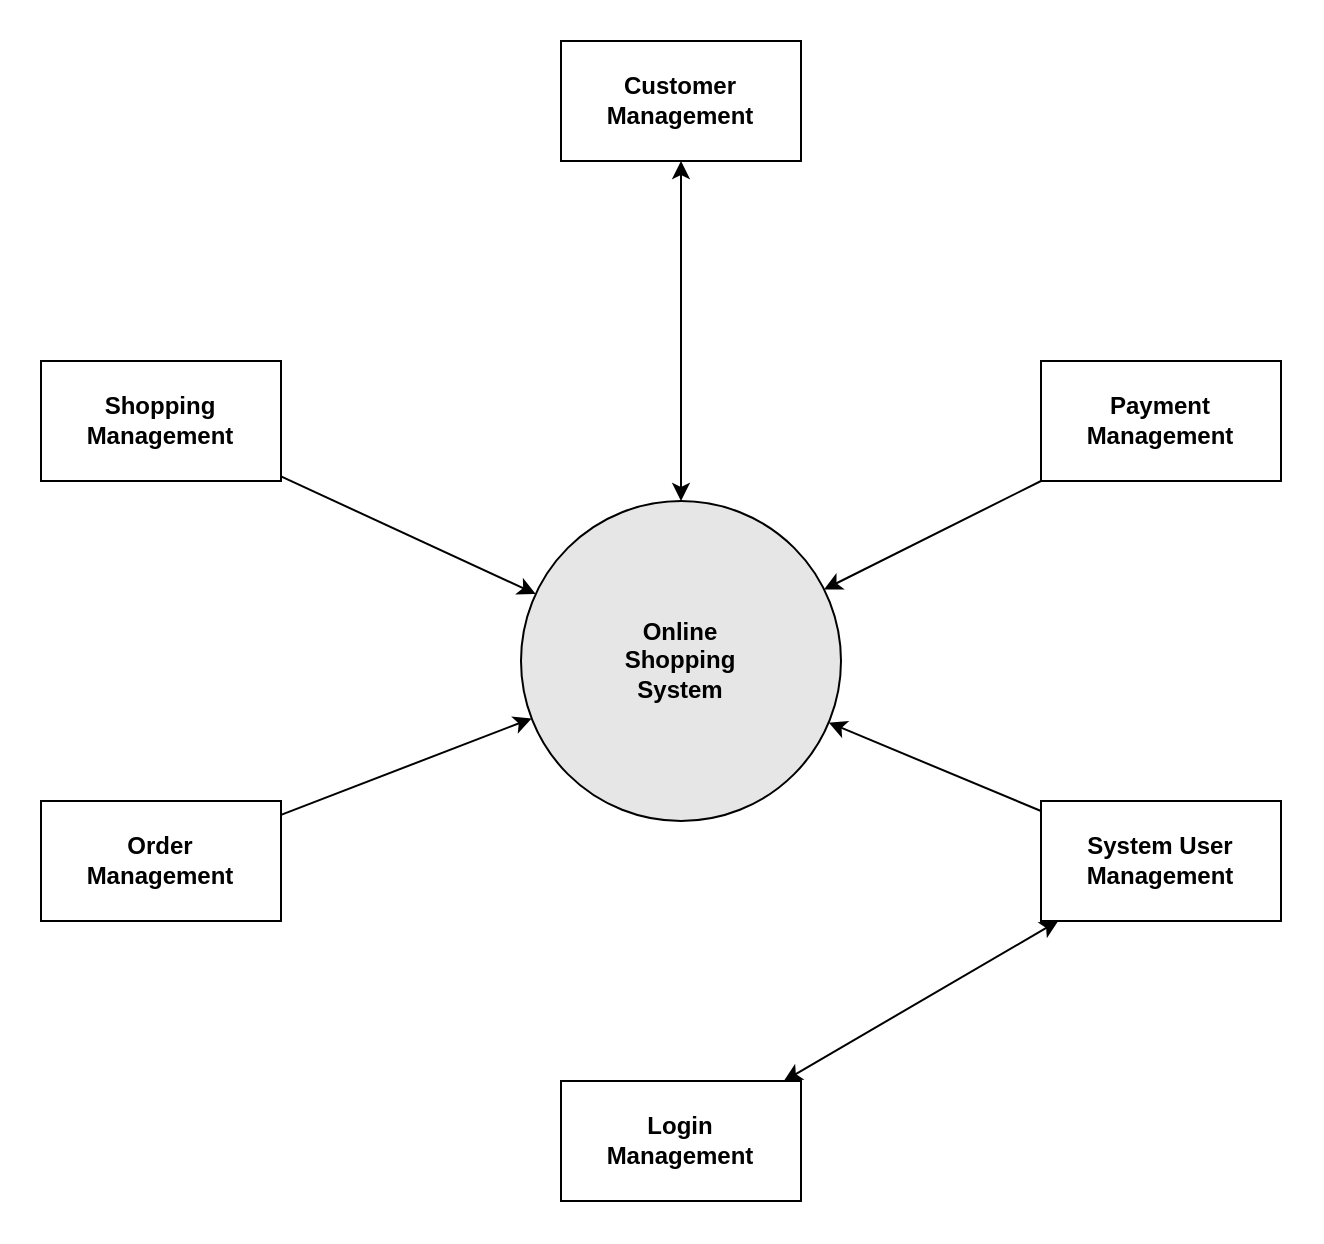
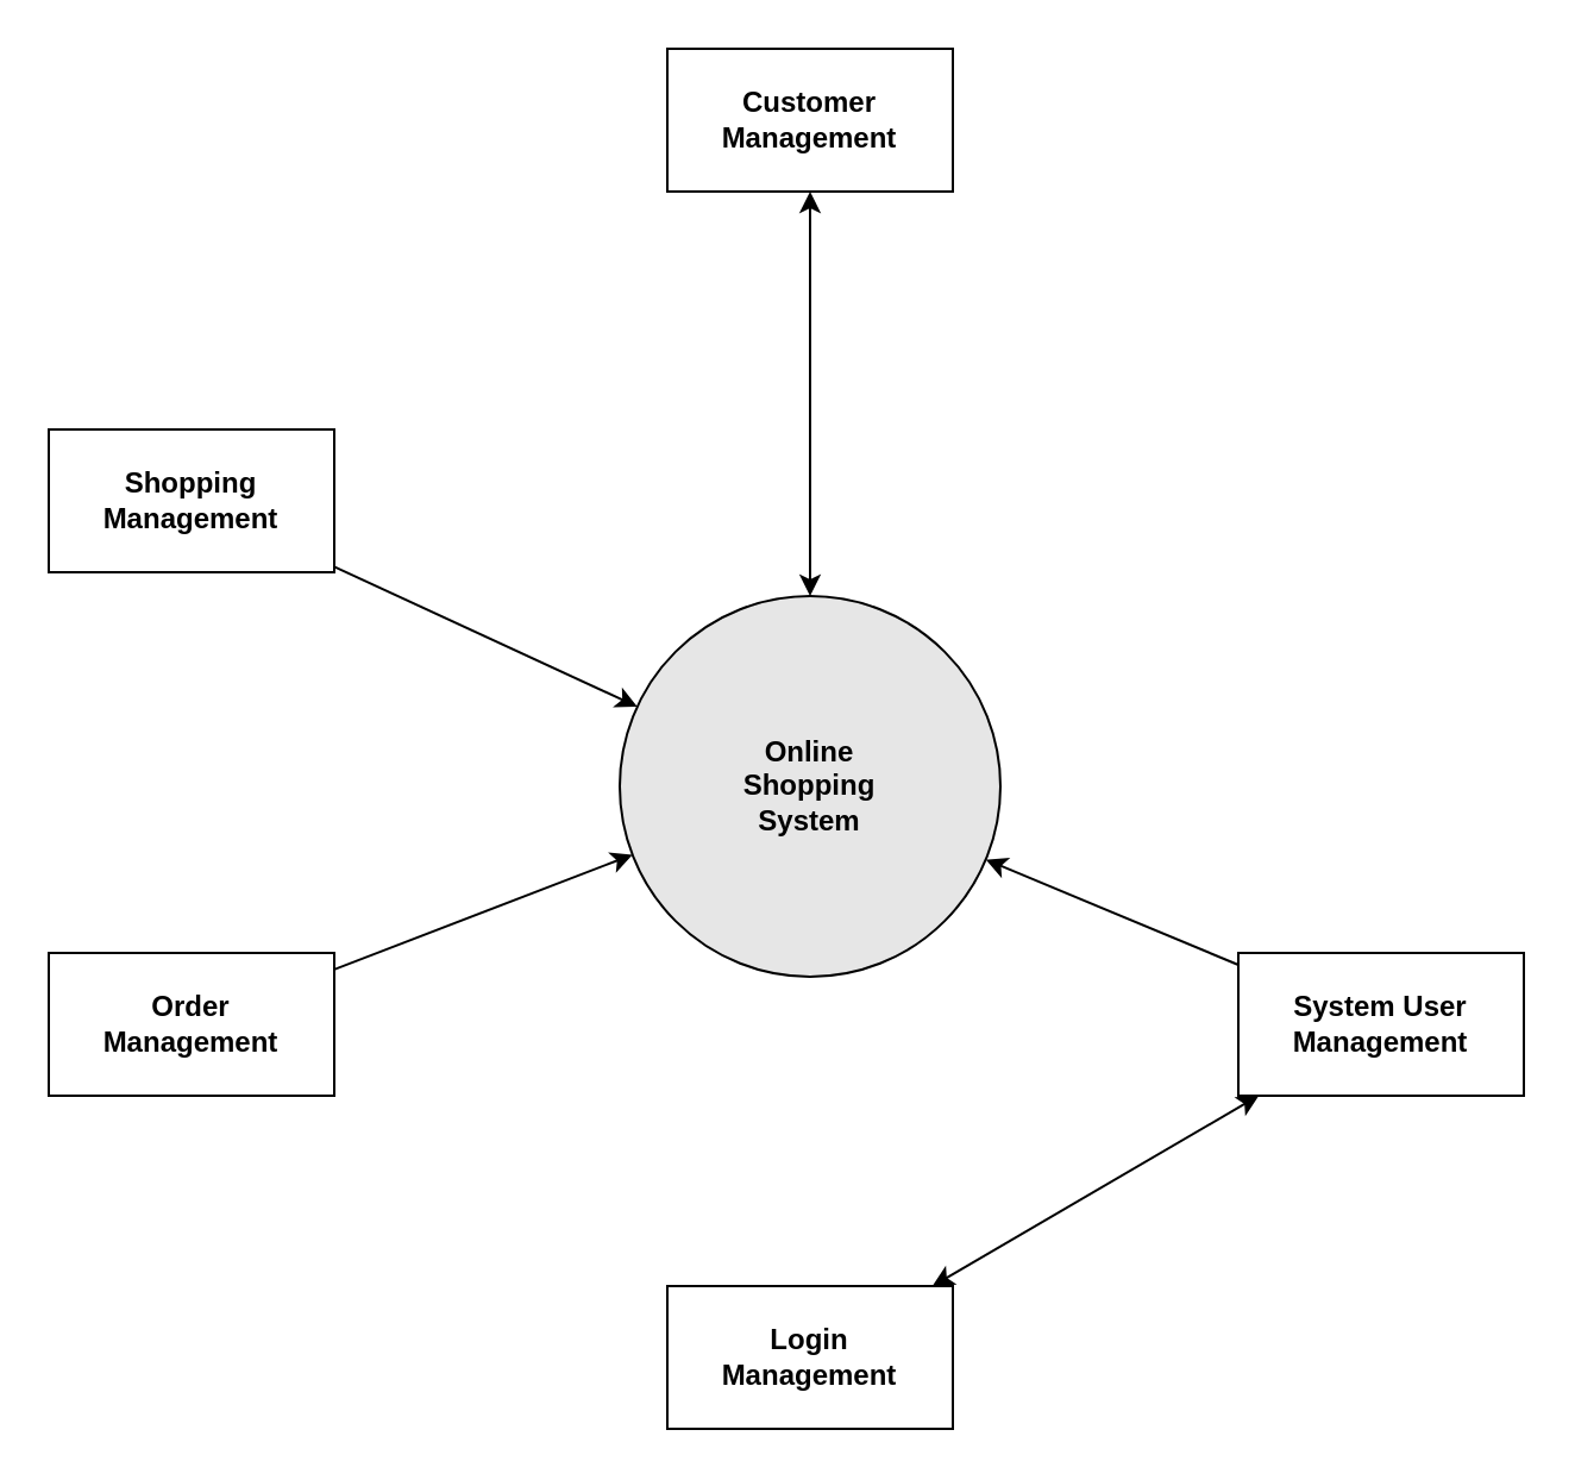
- <mxCell id="8" value="&lt;b&gt;Payment&lt;br&gt;Management&lt;/b&gt;" style="rounded=0;whiteSpace=wrap;html=1;fillColor=#ffffff;strokeColor=#000000;" parent="1" vertex="1"><mxGeometry x="520" y="180" width="120" height="60" as="geometry" /></mxCell>
- <mxCell id="14" style="edgeStyle=none;html=1;endArrow=classic;strokeColor=#000000;" parent="1" source="8" target="2" edge="1"><mxGeometry relative="1" as="geometry" /></mxCell>
